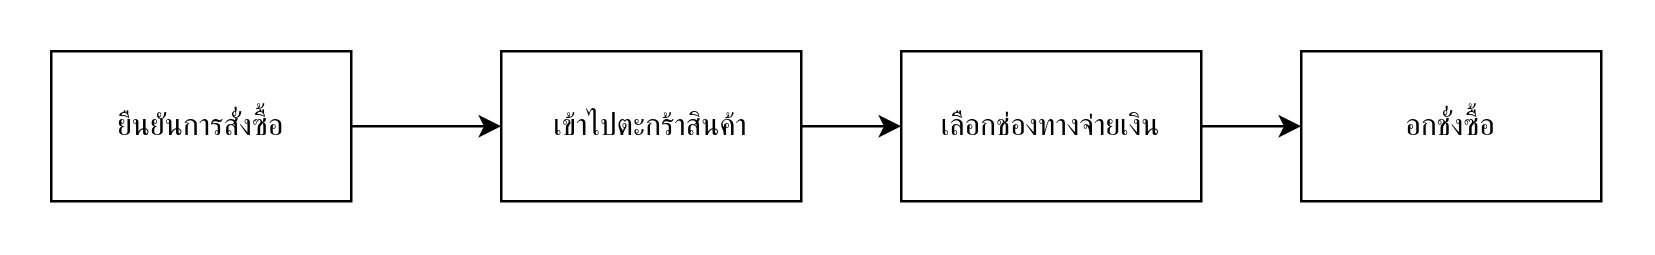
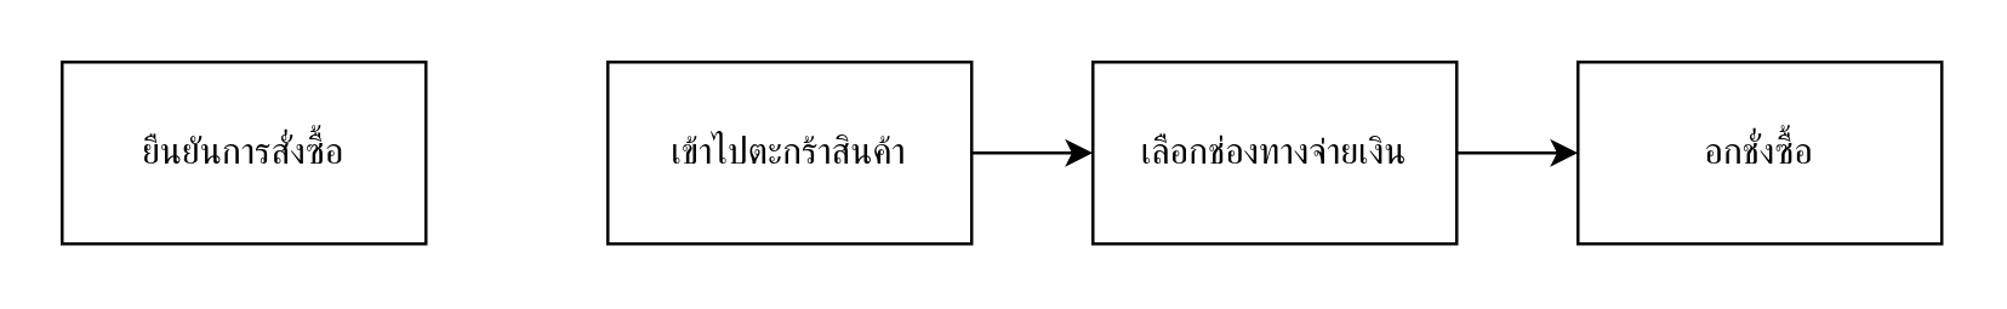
- <mxCell id="2" style="edgeStyle=orthogonalEdgeStyle;rounded=0;orthogonalLoop=1;jettySize=auto;html=1;exitX=1;exitY=0.5;exitDx=0;exitDy=0;entryX=0;entryY=0.5;entryDx=0;entryDy=0;" parent="1" source="3" target="5" edge="1"><mxGeometry relative="1" as="geometry" /></mxCell>
